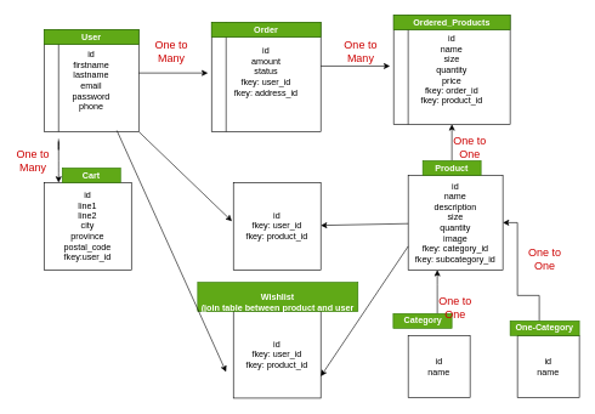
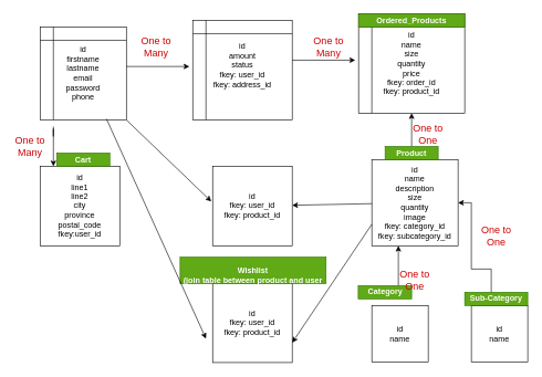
- <mxCell id="5" value="Order" style="text;html=1;strokeColor=#2D7600;fillColor=#60a917;align=center;verticalAlign=middle;whiteSpace=wrap;rounded=0;fontStyle=1;fontColor=#ffffff;" vertex="1" parent="1"><mxGeometry x="290" y="30" width="150" height="20" as="geometry" /></mxCell>
- <mxCell id="3" value="User " style="text;html=1;strokeColor=#2D7600;fillColor=#60a917;align=center;verticalAlign=middle;whiteSpace=wrap;rounded=0;fontStyle=1;fontColor=#ffffff;" vertex="1" parent="1"><mxGeometry x="60" y="40" width="130" height="20" as="geometry" /></mxCell>
- <mxCell id="32" value="One-Category" style="text;html=1;strokeColor=#2D7600;fillColor=#60a917;align=center;verticalAlign=middle;whiteSpace=wrap;rounded=0;fontStyle=1;fontColor=#ffffff;" vertex="1" parent="1"><mxGeometry x="700" y="440" width="95" height="20" as="geometry" /></mxCell>
+ <mxCell id="32" value="Sub-Category" style="text;html=1;strokeColor=#2D7600;fillColor=#60a917;align=center;verticalAlign=middle;whiteSpace=wrap;rounded=0;fontStyle=1;fontColor=#ffffff;" vertex="1" parent="1"><mxGeometry x="700" y="440" width="95" height="20" as="geometry" /></mxCell>
